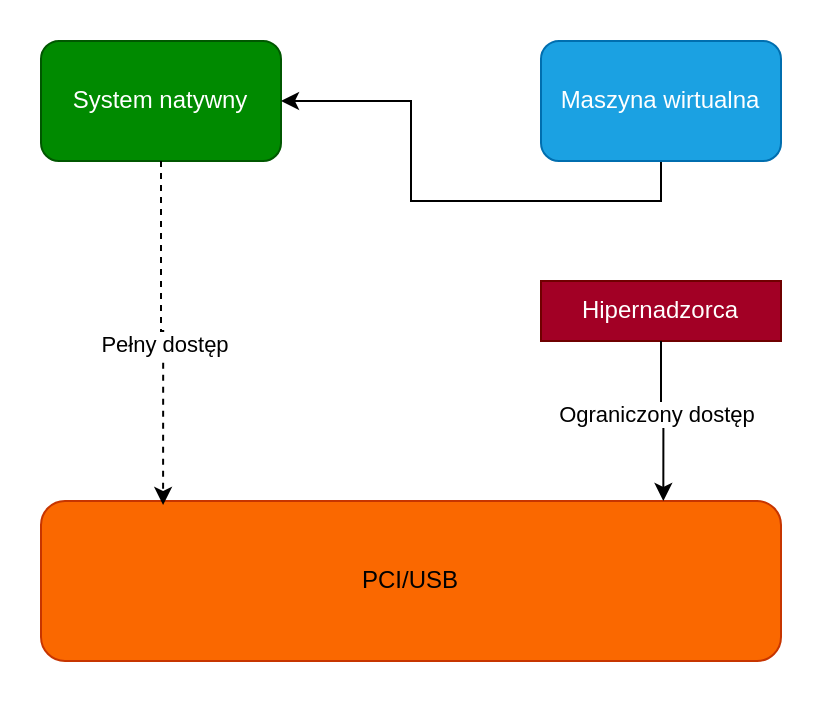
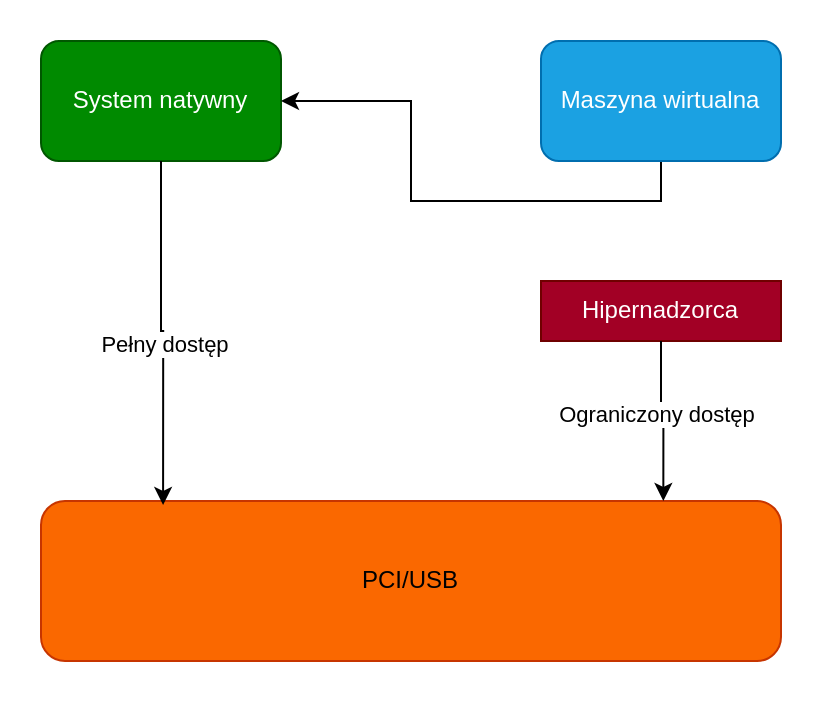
- <mxCell id="7" style="edgeStyle=orthogonalEdgeStyle;rounded=0;orthogonalLoop=1;jettySize=auto;html=1;exitX=0.5;exitY=1;exitDx=0;exitDy=0;entryX=0.165;entryY=0.025;entryDx=0;entryDy=0;entryPerimeter=0;strokeColor=light-dark(#000000,#000000);dashed=1;" edge="1" parent="1" source="2" target="5"><mxGeometry relative="1" as="geometry" /></mxCell>
+ <mxCell id="7" style="edgeStyle=orthogonalEdgeStyle;rounded=0;orthogonalLoop=1;jettySize=auto;html=1;exitX=0.5;exitY=1;exitDx=0;exitDy=0;entryX=0.165;entryY=0.025;entryDx=0;entryDy=0;entryPerimeter=0;strokeColor=light-dark(#000000,#000000);" edge="1" parent="1" source="2" target="5"><mxGeometry relative="1" as="geometry" /></mxCell>
